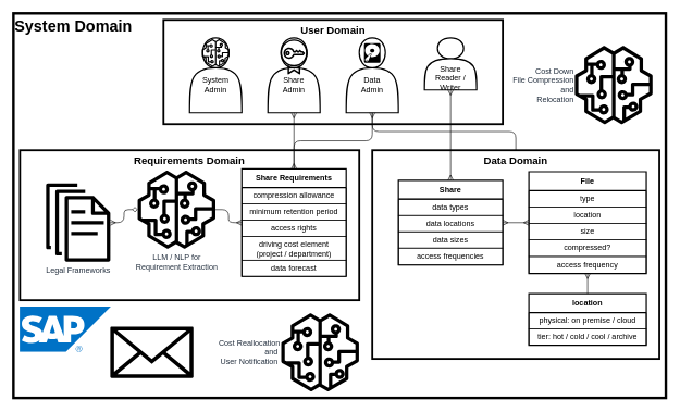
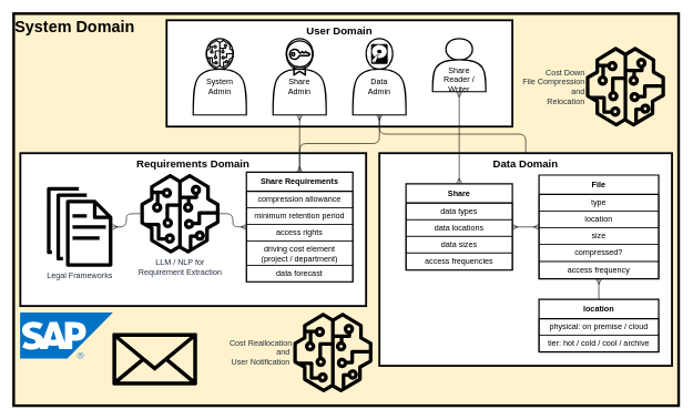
- <mxCell id="2" value="&lt;div&gt;System Domain&lt;/div&gt;" style="rounded=0;whiteSpace=wrap;html=1;align=left;verticalAlign=top;strokeWidth=4;fontSize=24;fontStyle=1" vertex="1" parent="1"><mxGeometry x="20" y="20" width="1000" height="590" as="geometry" /></mxCell>
+ <mxCell id="2" value="&lt;div&gt;System Domain&lt;/div&gt;" style="rounded=0;whiteSpace=wrap;html=1;align=left;verticalAlign=top;strokeWidth=4;fontSize=24;fontStyle=1;fillColor=#fff2cc;" vertex="1" parent="1"><mxGeometry x="20" y="20" width="1000" height="590" as="geometry" /></mxCell>
- <mxCell id="10" value="" style="endArrow=diamond;html=1;edgeStyle=orthogonalEdgeStyle;endFill=0;startArrow=ERmany;startFill=0;" edge="1" parent="1" source="6" target="7"><mxGeometry relative="1" as="geometry"><mxPoint x="20" y="220" as="sourcePoint" /><mxPoint x="180" y="220" as="targetPoint" /></mxGeometry></mxCell>
+ <mxCell id="10" value="" style="endArrow=none;html=1;edgeStyle=orthogonalEdgeStyle;endFill=0;startArrow=ERmany;startFill=0;" edge="1" parent="1" source="6" target="7"><mxGeometry relative="1" as="geometry"><mxPoint x="20" y="220" as="sourcePoint" /><mxPoint x="180" y="220" as="targetPoint" /></mxGeometry></mxCell>
- <mxCell id="40" value="Cost Reallocation&lt;br&gt;and&amp;nbsp;&lt;br&gt;User Notification&amp;nbsp;" style="sketch=0;outlineConnect=0;fontColor=#232F3E;gradientColor=none;fillColor=#000000;strokeColor=none;dashed=0;verticalLabelPosition=middle;verticalAlign=middle;align=right;html=1;fontSize=12;fontStyle=0;aspect=fixed;pointerEvents=1;shape=mxgraph.aws4.sagemaker_model;labelPosition=left;" vertex="1" parent="1"><mxGeometry x="430" y="480" width="120" height="120" as="geometry" /></mxCell>
+ <mxCell id="40" value="Cost Reallocation&lt;br&gt;and&amp;nbsp;&lt;br&gt;User Notification&amp;nbsp;" style="sketch=0;outlineConnect=0;fontColor=#232F3E;gradientColor=none;fillColor=#000000;strokeColor=none;dashed=0;verticalLabelPosition=middle;verticalAlign=middle;align=right;html=1;fontSize=12;fontStyle=0;aspect=fixed;pointerEvents=1;shape=mxgraph.aws4.sagemaker_model;labelPosition=left;" vertex="1" parent="1"><mxGeometry x="440" y="470" width="120" height="120" as="geometry" /></mxCell>
